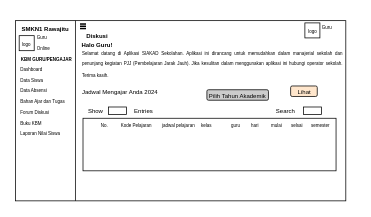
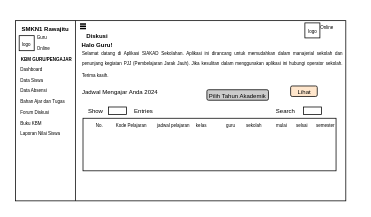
- <mxCell id="12" value="&lt;font style=&quot;font-size: 6px;&quot;&gt;Guru&lt;/font&gt;" style="text;html=1;strokeColor=none;fillColor=none;align=center;verticalAlign=middle;whiteSpace=wrap;rounded=0;" parent="1" vertex="1"><mxGeometry x="405" y="20" width="60" height="30" as="geometry" /></mxCell>
+ <mxCell id="12" value="&lt;font style=&quot;font-size: 6px;&quot;&gt;Online&lt;/font&gt;" style="text;html=1;strokeColor=none;fillColor=none;align=center;verticalAlign=middle;whiteSpace=wrap;rounded=0;" parent="1" vertex="1"><mxGeometry x="405" y="20" width="60" height="30" as="geometry" /></mxCell>
- <mxCell id="19" value="&lt;font style=&quot;font-size: 6px;&quot;&gt;No. &lt;span style=&quot;white-space: pre;&quot;&gt;&#09;&lt;/span&gt;&lt;span style=&quot;white-space: pre;&quot;&gt;&#09;&lt;/span&gt;Kode Pelajaran&lt;span style=&quot;white-space: pre;&quot;&gt;&#09;&lt;/span&gt; jadwal pelajaran &lt;span style=&quot;white-space: pre;&quot;&gt;&#09;&lt;/span&gt;kelas &lt;span style=&quot;white-space: pre;&quot;&gt;&#09;&lt;span style=&quot;white-space: pre;&quot;&gt;&#09;&lt;/span&gt;&lt;/span&gt;guru &lt;span style=&quot;white-space: pre;&quot;&gt;&#09;&lt;/span&gt;hari &lt;span style=&quot;white-space: pre;&quot;&gt;&#09;&lt;/span&gt;&lt;span style=&quot;white-space: pre;&quot;&gt;&#09;&lt;/span&gt;mulai &lt;span style=&quot;white-space: pre;&quot;&gt;&#09;&lt;/span&gt;selsai &lt;span style=&quot;white-space: pre;&quot;&gt;&#09;&lt;/span&gt;semester&lt;/font&gt;" style="text;html=1;strokeColor=none;fillColor=none;align=center;verticalAlign=middle;whiteSpace=wrap;rounded=0;movable=1;resizable=1;rotatable=1;deletable=1;editable=1;locked=0;connectable=1;" parent="1" vertex="1"><mxGeometry x="101" y="160" width="371" height="10" as="geometry" /></mxCell>
+ <mxCell id="19" value="&lt;font style=&quot;font-size: 6px;&quot;&gt;No. &lt;span style=&quot;white-space: pre;&quot;&gt;&#09;&lt;/span&gt;&lt;span style=&quot;white-space: pre;&quot;&gt;&#09;&lt;/span&gt;Kode Pelajaran&lt;span style=&quot;white-space: pre;&quot;&gt;&#09;&lt;/span&gt; jadwal pelajaran &lt;span style=&quot;white-space: pre;&quot;&gt;&#09;&lt;/span&gt;kelas &lt;span style=&quot;white-space: pre;&quot;&gt;&#09;&lt;span style=&quot;white-space: pre;&quot;&gt;&#09;&lt;/span&gt;&lt;/span&gt;guru &lt;span style=&quot;white-space: pre;&quot;&gt;&#09;&lt;/span&gt;sekolah &lt;span style=&quot;white-space: pre;&quot;&gt;&#09;&lt;/span&gt;&lt;span style=&quot;white-space: pre;&quot;&gt;&#09;&lt;/span&gt;mulai &lt;span style=&quot;white-space: pre;&quot;&gt;&#09;&lt;/span&gt;selsai &lt;span style=&quot;white-space: pre;&quot;&gt;&#09;&lt;/span&gt;semester&lt;/font&gt;" style="text;html=1;strokeColor=none;fillColor=none;align=center;verticalAlign=middle;whiteSpace=wrap;rounded=0;movable=1;resizable=1;rotatable=1;deletable=1;editable=1;locked=0;connectable=1;" parent="1" vertex="1"><mxGeometry x="101" y="160" width="371" height="10" as="geometry" /></mxCell>
